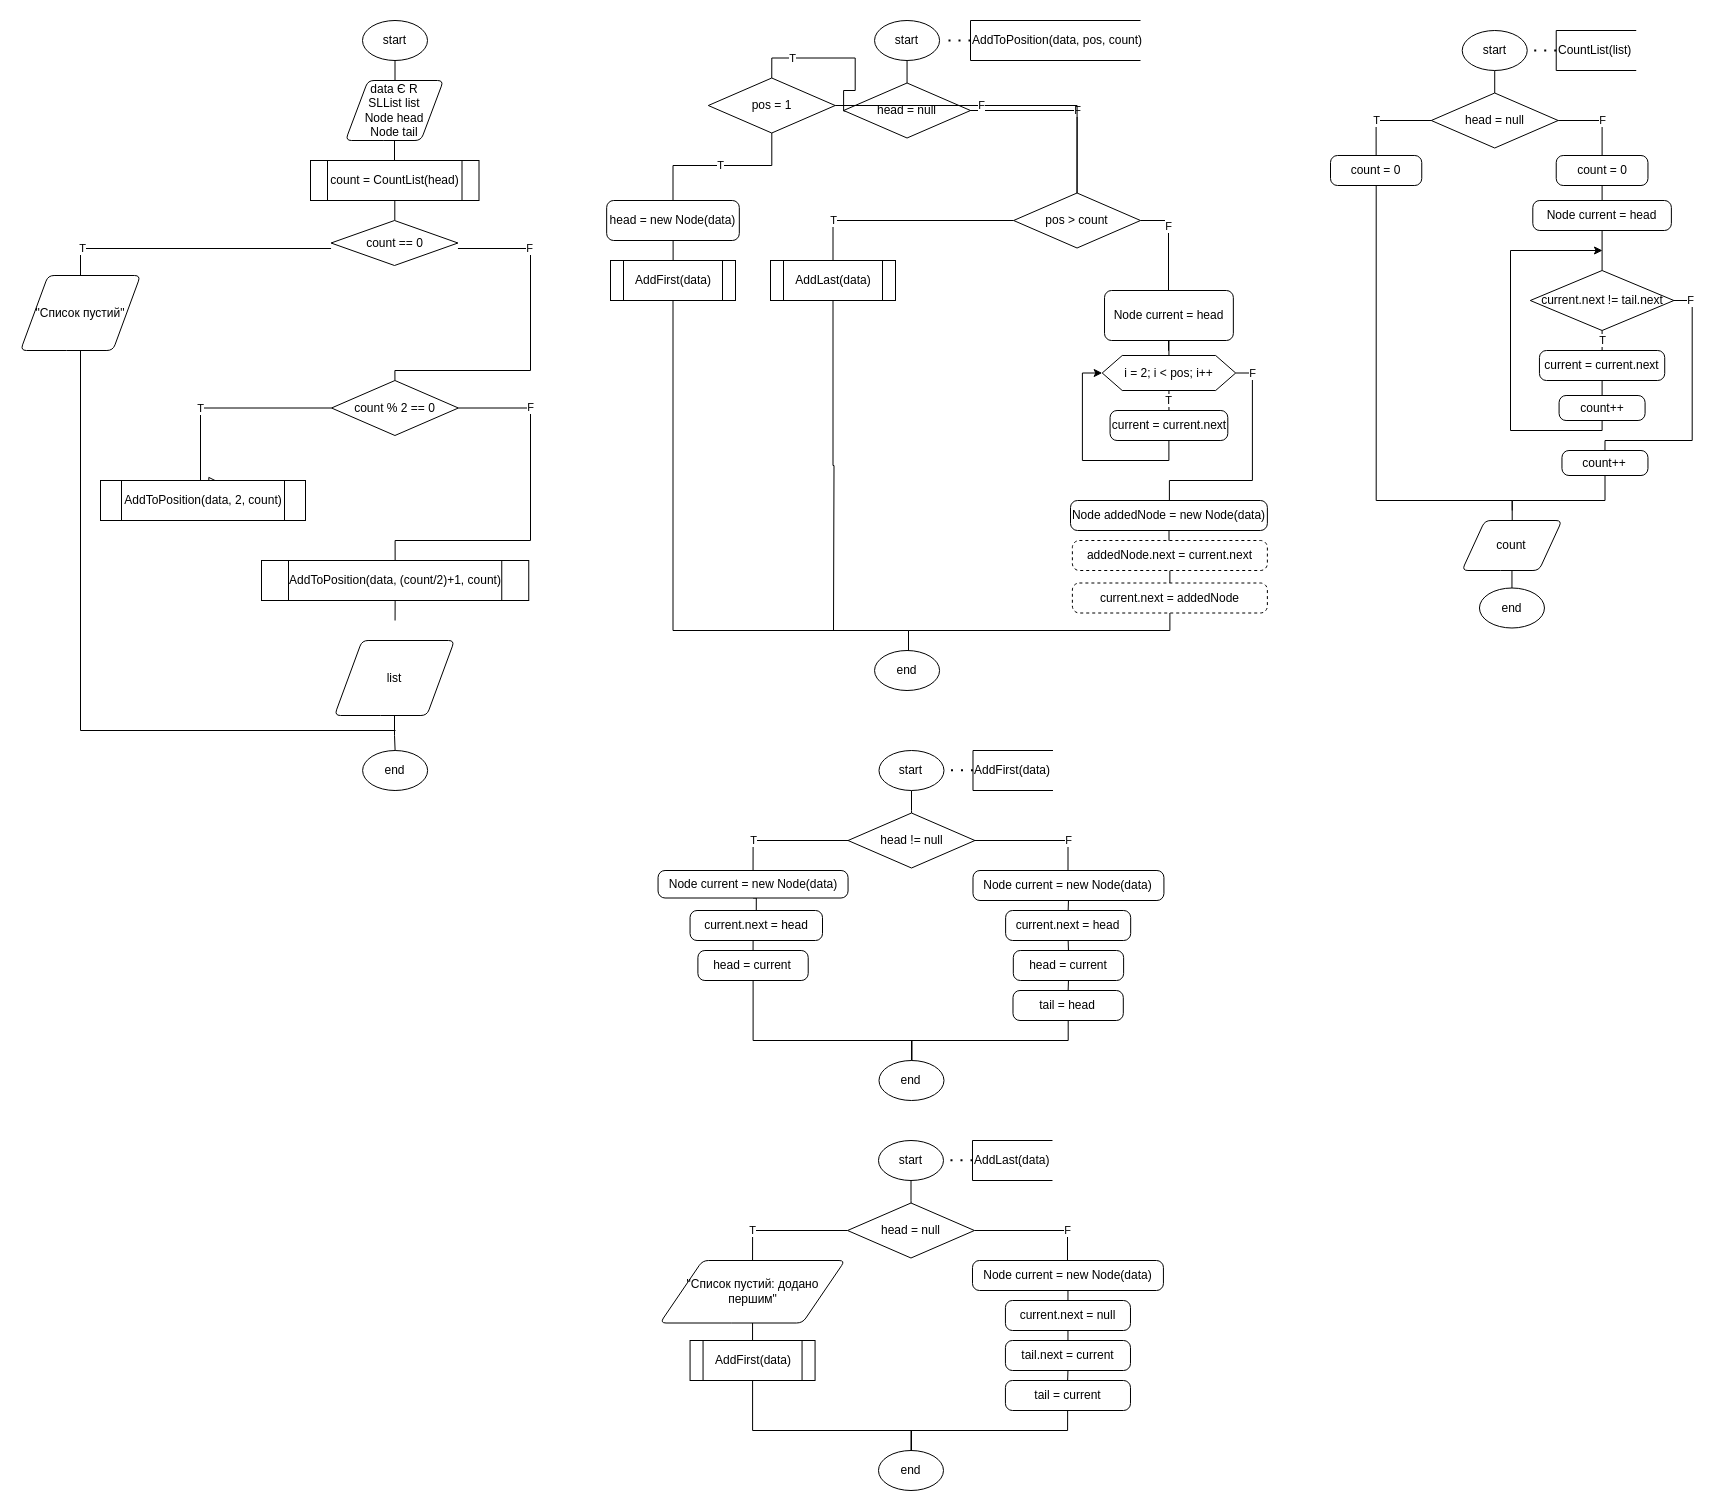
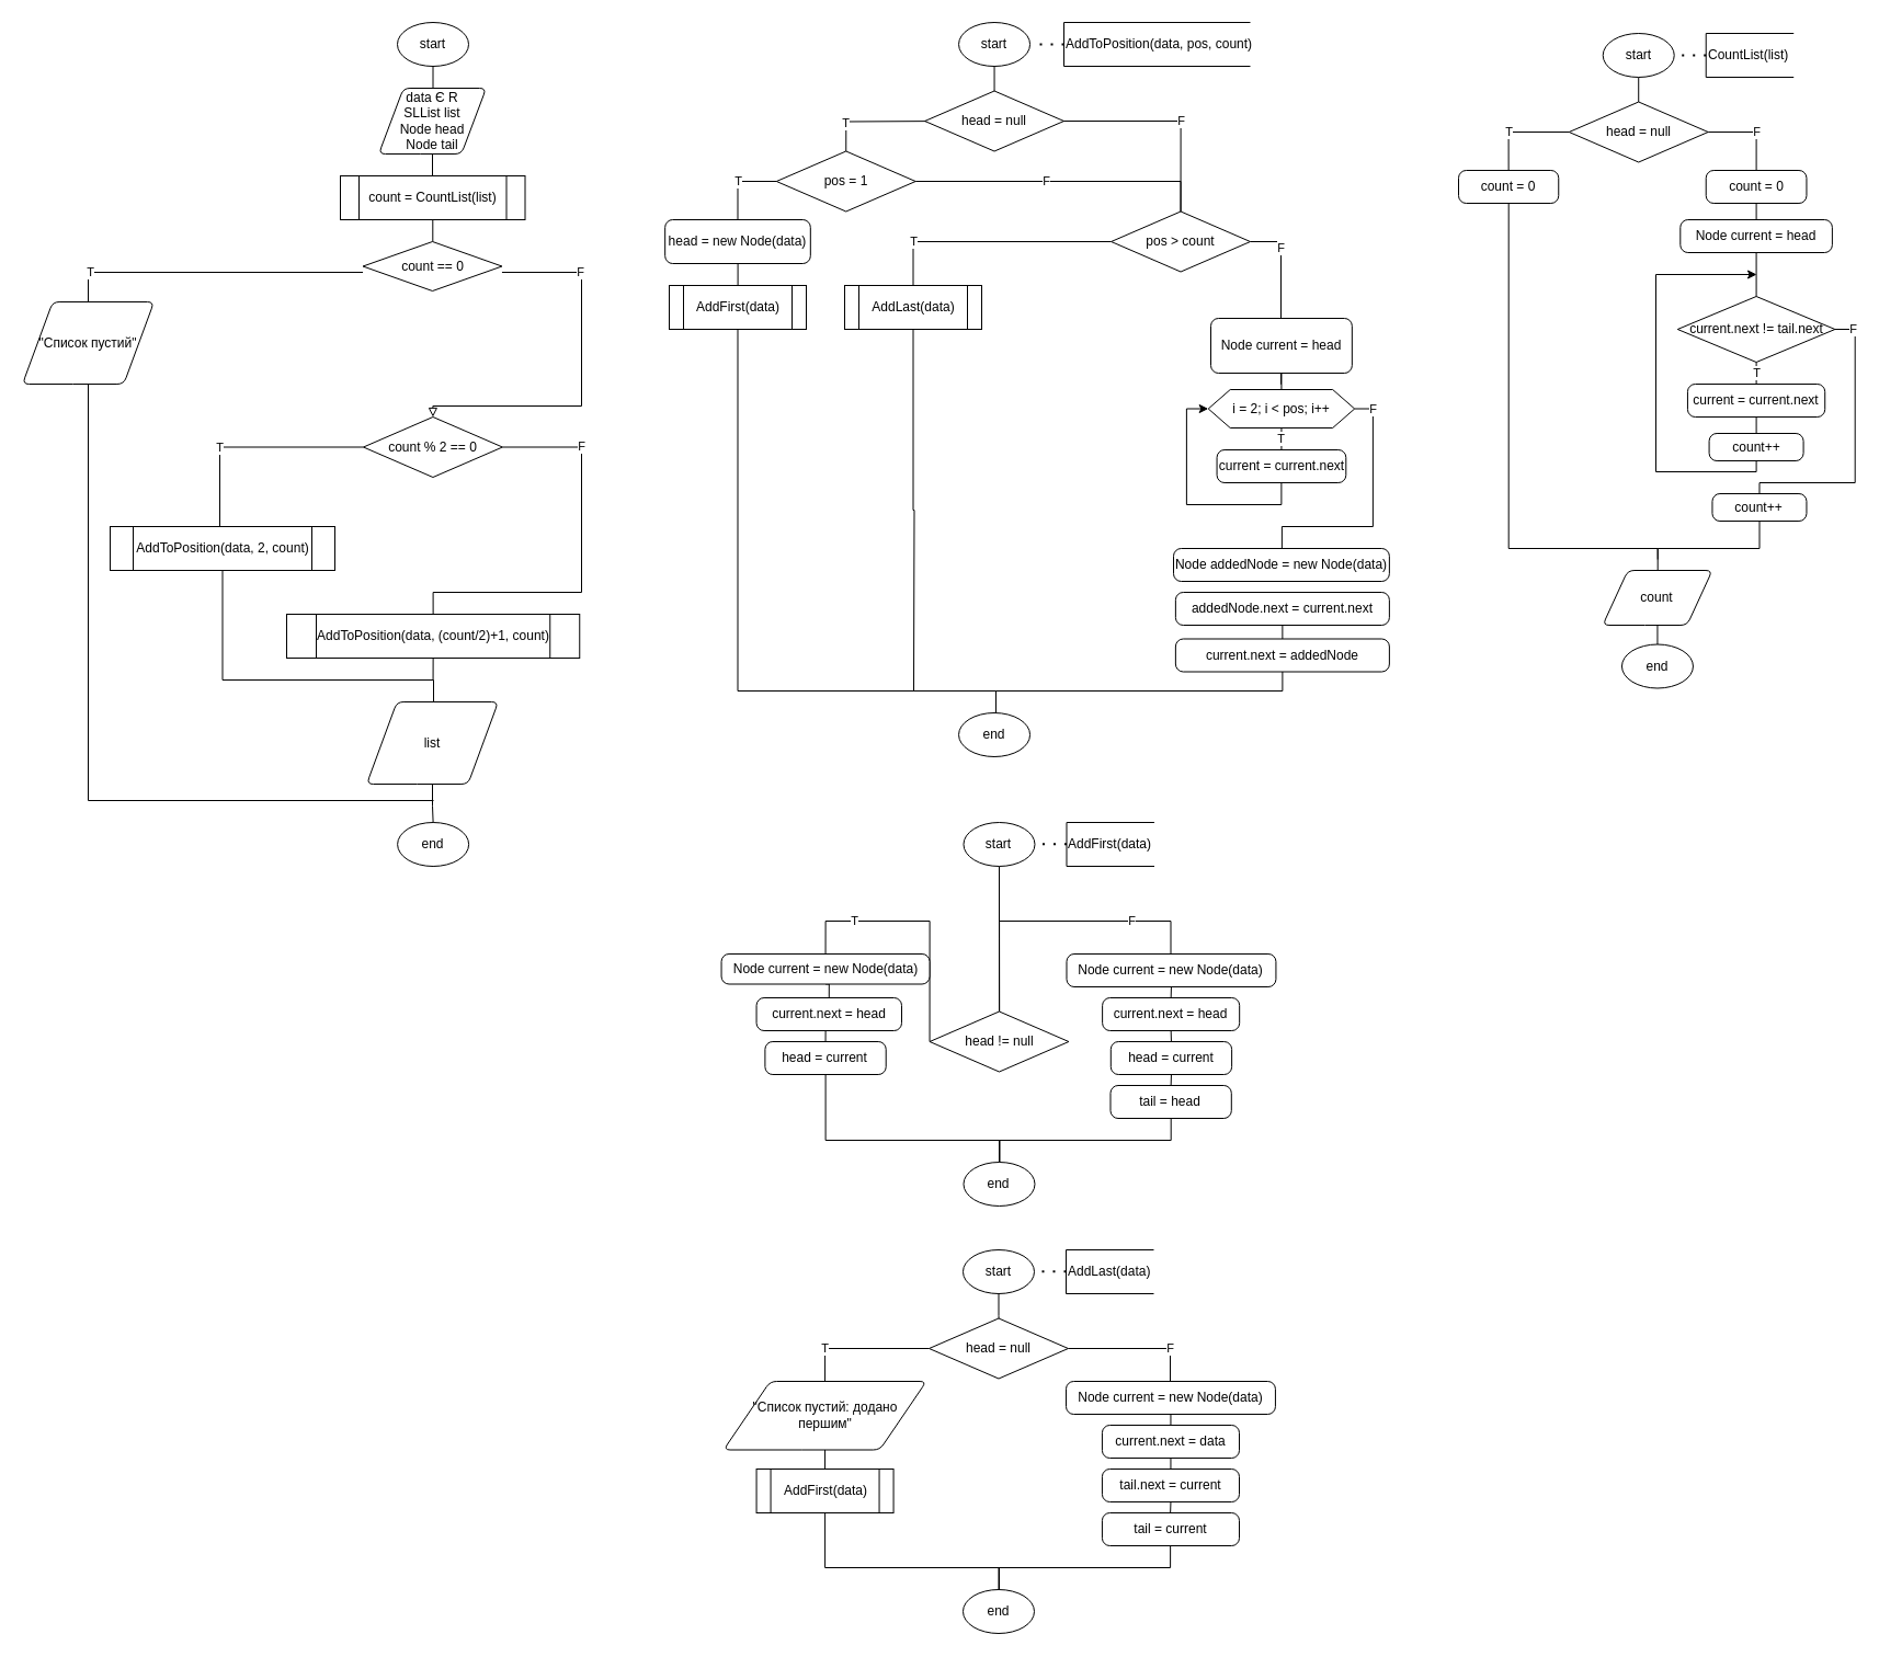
- <mxCell id="32" value="pos = 1" style="strokeWidth=1;html=1;shape=mxgraph.flowchart.decision;whiteSpace=wrap;" vertex="1" parent="1"><mxGeometry x="707.81" y="77.5" width="126.88" height="55" as="geometry" /></mxCell>
+ <mxCell id="32" value="pos = 1" style="strokeWidth=1;html=1;shape=mxgraph.flowchart.decision;whiteSpace=wrap;" vertex="1" parent="1"><mxGeometry x="707.81" y="137.5" width="126.88" height="55" as="geometry" /></mxCell>
- <mxCell id="7" value="count = CountList(head)" style="shape=process;whiteSpace=wrap;html=1;backgroundOutline=1;strokeWidth=1;" vertex="1" parent="1"><mxGeometry x="310" y="160" width="168.5" height="40" as="geometry" /></mxCell>
+ <mxCell id="7" value="count = CountList(list)" style="shape=process;whiteSpace=wrap;html=1;backgroundOutline=1;strokeWidth=1;" vertex="1" parent="1"><mxGeometry x="310" y="160" width="168.5" height="40" as="geometry" /></mxCell>
- <mxCell id="9" value="F" style="edgeStyle=orthogonalEdgeStyle;rounded=0;orthogonalLoop=1;jettySize=auto;html=1;entryX=0.5;entryY=0;entryDx=0;entryDy=0;entryPerimeter=0;endArrow=none;endFill=0;" edge="1" parent="1" source="10" target="15"><mxGeometry x="-0.574" relative="1" as="geometry"><Array as="points"><mxPoint x="530" y="248" /><mxPoint x="530" y="370" /><mxPoint x="394" y="370" /></Array><mxPoint as="offset" /></mxGeometry></mxCell>
+ <mxCell id="9" value="F" style="edgeStyle=orthogonalEdgeStyle;rounded=0;orthogonalLoop=1;jettySize=auto;html=1;entryX=0.5;entryY=0;entryDx=0;entryDy=0;entryPerimeter=0;endArrow=block;endFill=0;" edge="1" parent="1" source="10" target="15"><mxGeometry x="-0.574" relative="1" as="geometry"><Array as="points"><mxPoint x="530" y="248" /><mxPoint x="530" y="370" /><mxPoint x="394" y="370" /></Array><mxPoint as="offset" /></mxGeometry></mxCell>
- <mxCell id="13" value="T" style="edgeStyle=orthogonalEdgeStyle;rounded=0;orthogonalLoop=1;jettySize=auto;html=1;entryX=0.568;entryY=0.01;entryDx=0;entryDy=0;entryPerimeter=0;endArrow=block;endFill=0;" edge="1" parent="1" source="15" target="17"><mxGeometry x="0.189" relative="1" as="geometry"><Array as="points"><mxPoint x="200" y="408" /><mxPoint x="200" y="480" /></Array><mxPoint as="offset" /></mxGeometry></mxCell>
+ <mxCell id="13" value="T" style="edgeStyle=orthogonalEdgeStyle;rounded=0;orthogonalLoop=1;jettySize=auto;html=1;entryX=0.568;entryY=0.01;entryDx=0;entryDy=0;entryPerimeter=0;endArrow=none;endFill=0;" edge="1" parent="1" source="15" target="17"><mxGeometry x="0.189" relative="1" as="geometry"><Array as="points"><mxPoint x="200" y="408" /><mxPoint x="200" y="480" /></Array><mxPoint as="offset" /></mxGeometry></mxCell>
- <mxCell id="49" value="" style="edgeStyle=orthogonalEdgeStyle;rounded=0;orthogonalLoop=1;jettySize=auto;html=1;endArrow=none;endFill=0;strokeWidth=1;" edge="1" parent="1" source="50" target="52"><mxGeometry relative="1" as="geometry" /></mxCell>
- <mxCell id="52" value="addedNode.next = current.next" style="rounded=1;whiteSpace=wrap;html=1;absoluteArcSize=1;arcSize=14;strokeWidth=1;dashed=1;" vertex="1" parent="1"><mxGeometry x="1071.88" y="540" width="195" height="30" as="geometry" /></mxCell>
+ <mxCell id="52" value="addedNode.next = current.next" style="rounded=1;whiteSpace=wrap;html=1;absoluteArcSize=1;arcSize=14;strokeWidth=1;" vertex="1" parent="1"><mxGeometry x="1071.88" y="540" width="195" height="30" as="geometry" /></mxCell>
- <mxCell id="54" value="current.next = addedNode" style="rounded=1;whiteSpace=wrap;html=1;absoluteArcSize=1;arcSize=14;strokeWidth=1;dashed=1;" vertex="1" parent="1"><mxGeometry x="1071.88" y="582.5" width="195" height="30" as="geometry" /></mxCell>
+ <mxCell id="54" value="current.next = addedNode" style="rounded=1;whiteSpace=wrap;html=1;absoluteArcSize=1;arcSize=14;strokeWidth=1;" vertex="1" parent="1"><mxGeometry x="1071.88" y="582.5" width="195" height="30" as="geometry" /></mxCell>
+ <mxCell id="16" style="edgeStyle=orthogonalEdgeStyle;rounded=0;orthogonalLoop=1;jettySize=auto;html=1;endArrow=none;endFill=0;" edge="1" parent="1" source="17" target="21"><mxGeometry relative="1" as="geometry"><Array as="points"><mxPoint x="203" y="620" /><mxPoint x="395" y="620" /></Array></mxGeometry></mxCell>
- <mxCell id="62" value="head != null" style="strokeWidth=1;html=1;shape=mxgraph.flowchart.decision;whiteSpace=wrap;" vertex="1" parent="1"><mxGeometry x="847.55" y="812.5" width="126.88" height="55" as="geometry" /></mxCell>
+ <mxCell id="62" value="head != null" style="strokeWidth=1;html=1;shape=mxgraph.flowchart.decision;whiteSpace=wrap;" vertex="1" parent="1"><mxGeometry x="847.55" y="922.5" width="126.88" height="55" as="geometry" /></mxCell>
- <mxCell id="95" value="current.next = null" style="rounded=1;whiteSpace=wrap;html=1;absoluteArcSize=1;arcSize=14;strokeWidth=1;" vertex="1" parent="1"><mxGeometry x="1004.93" y="1300" width="125.06" height="30" as="geometry" /></mxCell>
+ <mxCell id="95" value="current.next = data" style="rounded=1;whiteSpace=wrap;html=1;absoluteArcSize=1;arcSize=14;strokeWidth=1;" vertex="1" parent="1"><mxGeometry x="1004.93" y="1300" width="125.06" height="30" as="geometry" /></mxCell>
